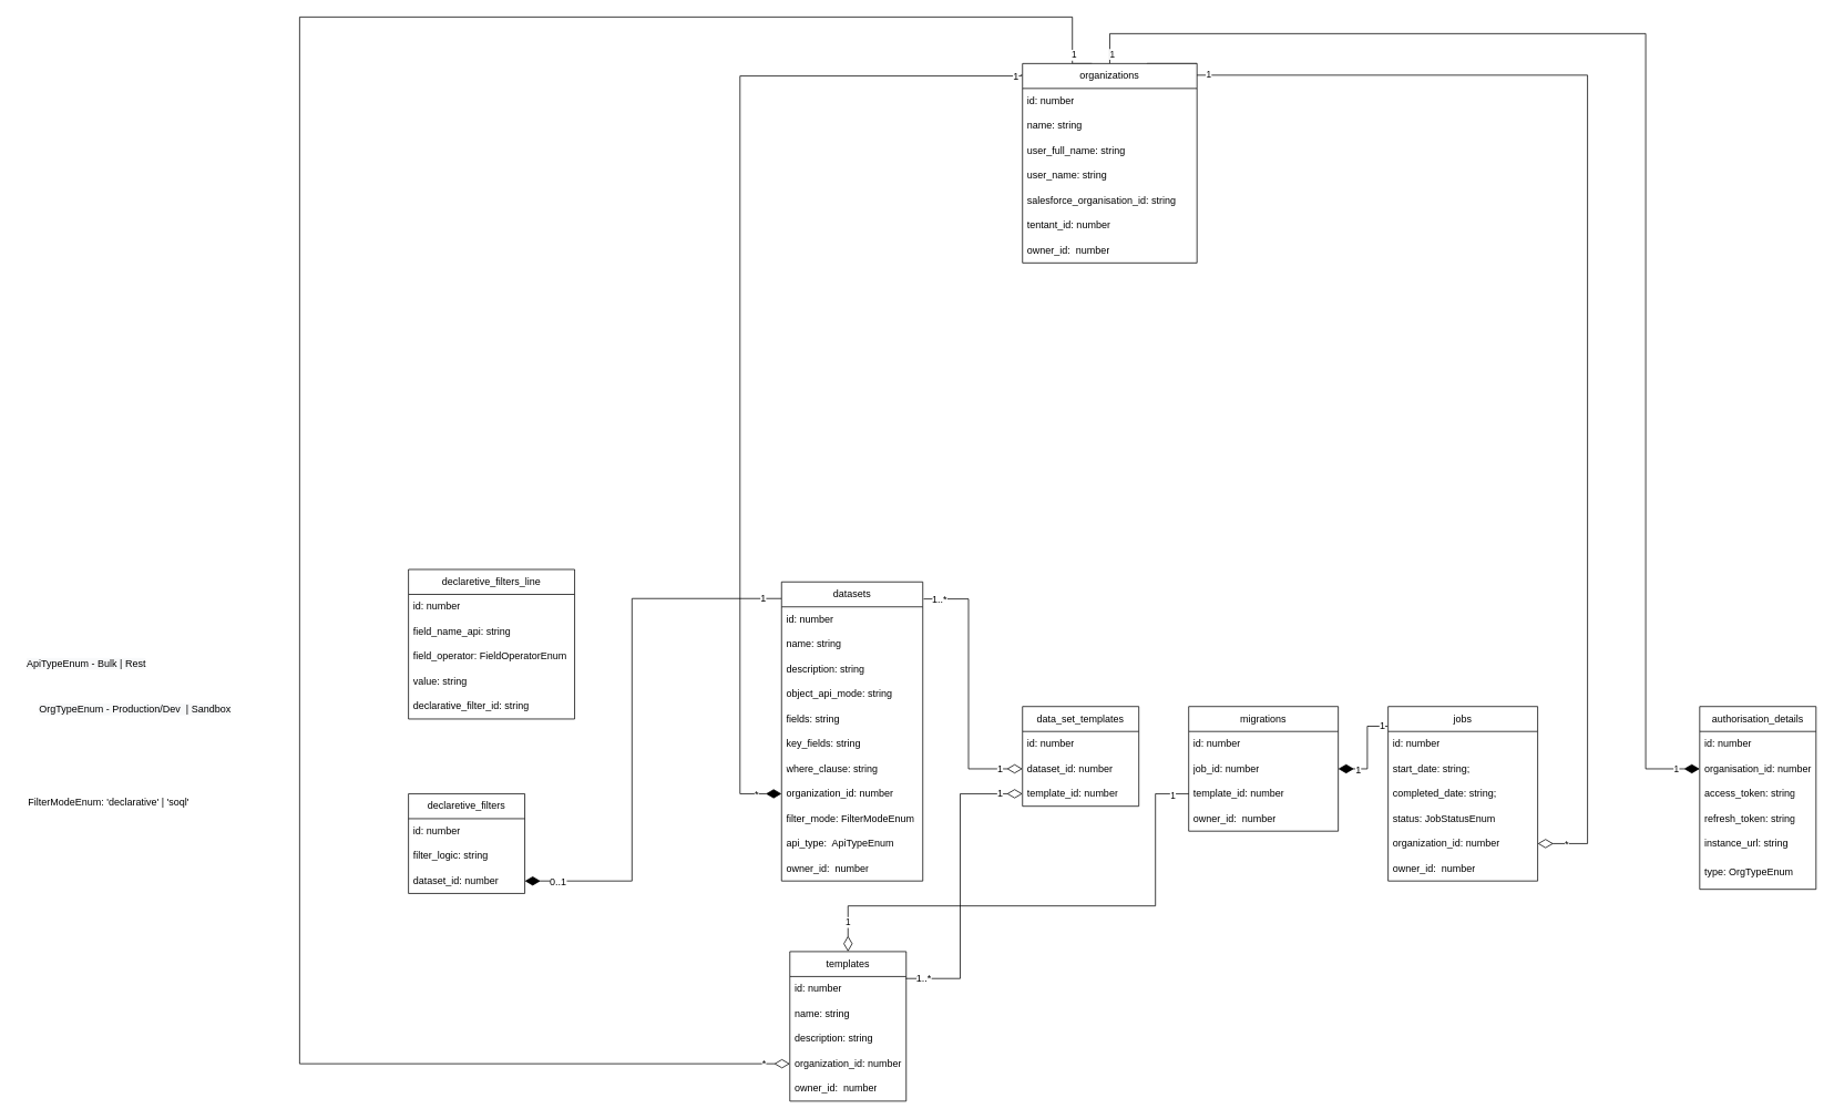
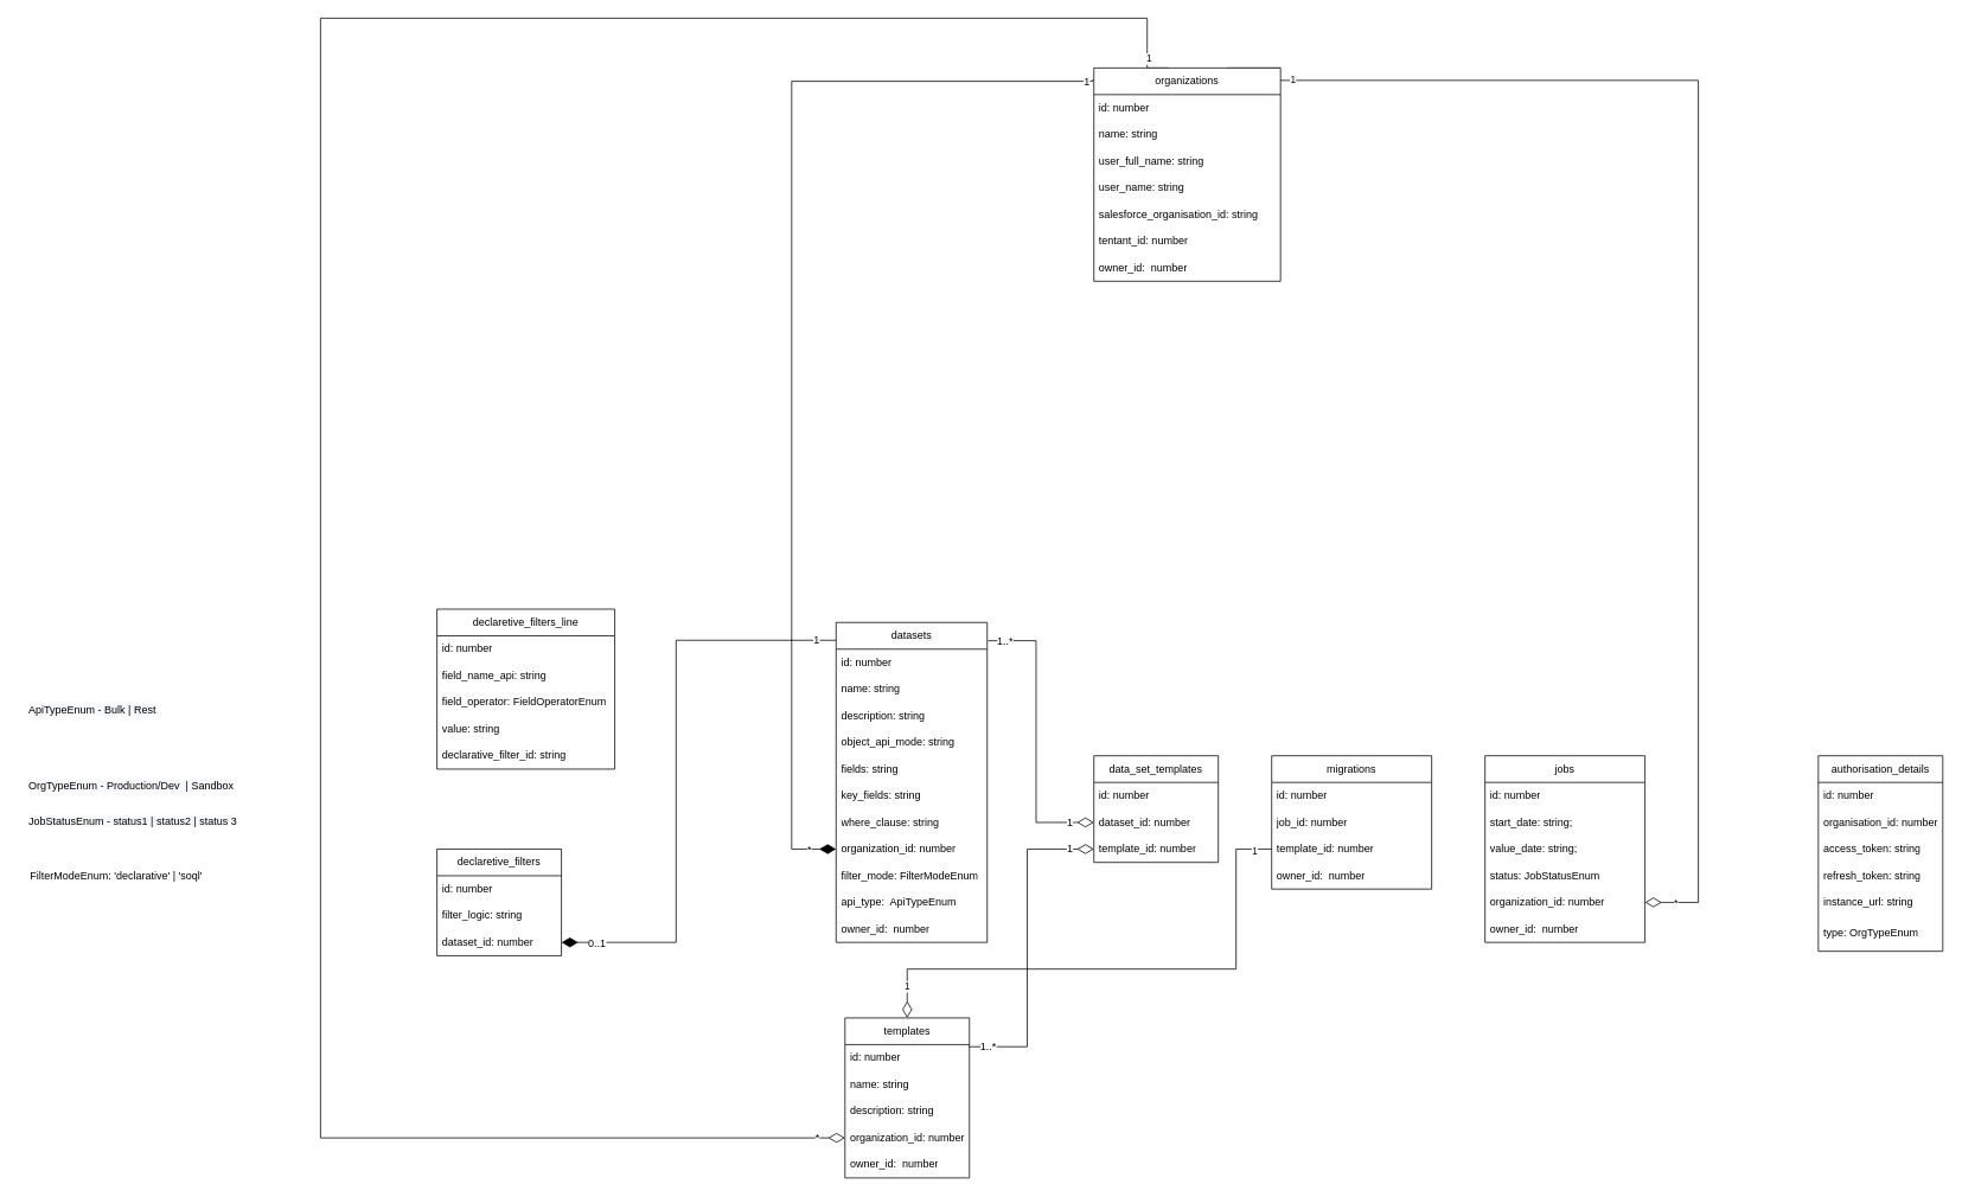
- <mxCell id="49" style="edgeStyle=orthogonalEdgeStyle;rounded=0;orthogonalLoop=1;jettySize=auto;html=1;entryX=0;entryY=0.5;entryDx=0;entryDy=0;endArrow=diamondThin;endFill=1;endSize=16;exitX=0.5;exitY=0;exitDx=0;exitDy=0;" edge="1" parent="1" source="52" target="62"><mxGeometry relative="1" as="geometry"><Array as="points"><mxPoint x="1335" y="40" /><mxPoint x="1980" y="40" /><mxPoint x="1980" y="925" /></Array></mxGeometry></mxCell>
- <mxCell id="50" value="1" style="edgeLabel;html=1;align=center;verticalAlign=middle;resizable=0;points=[];" vertex="1" connectable="0" parent="49"><mxGeometry x="-0.985" y="-2" relative="1" as="geometry"><mxPoint as="offset" /></mxGeometry></mxCell>
- <mxCell id="51" value="1" style="edgeLabel;html=1;align=center;verticalAlign=middle;resizable=0;points=[];" vertex="1" connectable="0" parent="49"><mxGeometry x="0.964" relative="1" as="geometry"><mxPoint as="offset" /></mxGeometry></mxCell>
- <mxCell id="68" value="&lt;span style=&quot;color: rgb(0, 0, 0); font-family: Helvetica; font-size: 12px; font-style: normal; font-variant-ligatures: normal; font-variant-caps: normal; font-weight: 400; letter-spacing: normal; orphans: 2; text-align: left; text-indent: 0px; text-transform: none; widows: 2; word-spacing: 0px; -webkit-text-stroke-width: 0px; background-color: rgb(248, 249, 250); text-decoration-thickness: initial; text-decoration-style: initial; text-decoration-color: initial; float: none; display: inline !important;&quot;&gt;OrgTypeEnum - Production/Dev&amp;nbsp; | Sandbox&lt;/span&gt;" style="text;whiteSpace=wrap;html=1;" parent="1" vertex="1"><mxGeometry x="45" y="840" width="250" height="40" as="geometry" /></mxCell>
+ <mxCell id="68" value="&lt;span style=&quot;color: rgb(0, 0, 0); font-family: Helvetica; font-size: 12px; font-style: normal; font-variant-ligatures: normal; font-variant-caps: normal; font-weight: 400; letter-spacing: normal; orphans: 2; text-align: left; text-indent: 0px; text-transform: none; widows: 2; word-spacing: 0px; -webkit-text-stroke-width: 0px; background-color: rgb(248, 249, 250); text-decoration-thickness: initial; text-decoration-style: initial; text-decoration-color: initial; float: none; display: inline !important;&quot;&gt;OrgTypeEnum - Production/Dev&amp;nbsp; | Sandbox&lt;/span&gt;" style="text;whiteSpace=wrap;html=1;" parent="1" vertex="1"><mxGeometry x="30" y="870" width="250" height="40" as="geometry" /></mxCell>
- <mxCell id="33" style="edgeStyle=orthogonalEdgeStyle;rounded=0;orthogonalLoop=1;jettySize=auto;html=1;entryX=1;entryY=0.5;entryDx=0;entryDy=0;strokeWidth=1;fontSize=12;endArrow=diamondThin;endFill=1;endSize=16;exitX=-0.003;exitY=0.113;exitDx=0;exitDy=0;exitPerimeter=0;" parent="1" source="36" target="73" edge="1"><mxGeometry relative="1" as="geometry" /></mxCell>
- <mxCell id="34" value="1" style="edgeLabel;html=1;align=center;verticalAlign=middle;resizable=0;points=[];fontSize=12;" parent="33" vertex="1" connectable="0"><mxGeometry x="-0.872" relative="1" as="geometry"><mxPoint as="offset" /></mxGeometry></mxCell>
- <mxCell id="35" value="1" style="edgeLabel;html=1;align=center;verticalAlign=middle;resizable=0;points=[];fontSize=12;" parent="33" vertex="1" connectable="0"><mxGeometry x="0.575" y="1" relative="1" as="geometry"><mxPoint as="offset" /></mxGeometry></mxCell>
+ <mxCell id="69" value="&lt;span style=&quot;color: rgb(0, 0, 0); font-family: Helvetica; font-size: 12px; font-style: normal; font-variant-ligatures: normal; font-variant-caps: normal; font-weight: 400; letter-spacing: normal; orphans: 2; text-align: left; text-indent: 0px; text-transform: none; widows: 2; word-spacing: 0px; -webkit-text-stroke-width: 0px; background-color: rgb(248, 249, 250); text-decoration-thickness: initial; text-decoration-style: initial; text-decoration-color: initial; float: none; display: inline !important;&quot;&gt;JobStatusEnum - status1 | status2 | status 3&lt;/span&gt;" style="text;whiteSpace=wrap;html=1;fontSize=8;" parent="1" vertex="1"><mxGeometry x="30" y="910" width="250" height="40" as="geometry" /></mxCell>
- <mxCell id="39" value="completed_date: string;" style="text;strokeColor=none;fillColor=none;align=left;verticalAlign=middle;spacingLeft=4;spacingRight=4;overflow=hidden;points=[[0,0.5],[1,0.5]];portConstraint=eastwest;rotatable=0;whiteSpace=wrap;html=1;" parent="36" vertex="1"><mxGeometry y="90" width="180" height="30" as="geometry" /></mxCell>
+ <mxCell id="39" value="value_date: string;" style="text;strokeColor=none;fillColor=none;align=left;verticalAlign=middle;spacingLeft=4;spacingRight=4;overflow=hidden;points=[[0,0.5],[1,0.5]];portConstraint=eastwest;rotatable=0;whiteSpace=wrap;html=1;" parent="36" vertex="1"><mxGeometry y="90" width="180" height="30" as="geometry" /></mxCell>
- <mxCell id="70" value="&lt;font style=&quot;font-size: 12px;&quot;&gt;&lt;span style=&quot;text-align: left;&quot;&gt;FilterModeEnum&lt;/span&gt;: 'declarative' | 'soql'&lt;/font&gt;" style="text;html=1;align=center;verticalAlign=middle;resizable=0;points=[];autosize=1;strokeColor=none;fillColor=none;fontSize=8;" parent="1" vertex="1"><mxGeometry x="20" y="950" width="220" height="30" as="geometry" /></mxCell>
+ <mxCell id="70" value="&lt;font style=&quot;font-size: 12px;&quot;&gt;&lt;span style=&quot;text-align: left;&quot;&gt;FilterModeEnum&lt;/span&gt;: 'declarative' | 'soql'&lt;/font&gt;" style="text;html=1;align=center;verticalAlign=middle;resizable=0;points=[];autosize=1;strokeColor=none;fillColor=none;fontSize=8;" parent="1" vertex="1"><mxGeometry x="20" y="970" width="220" height="30" as="geometry" /></mxCell>
